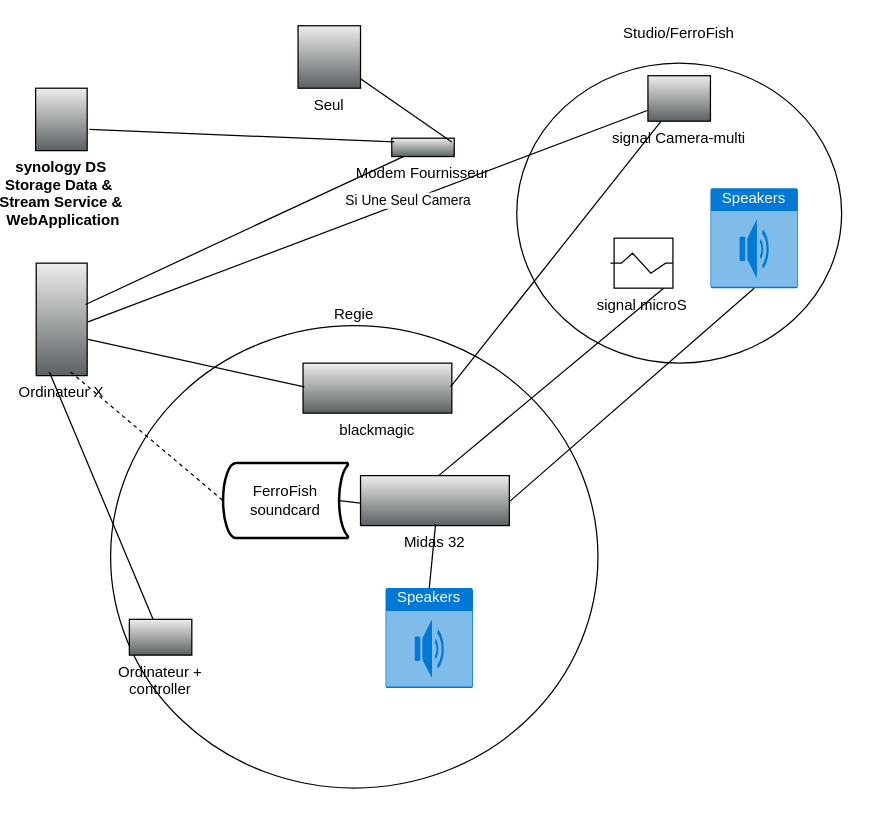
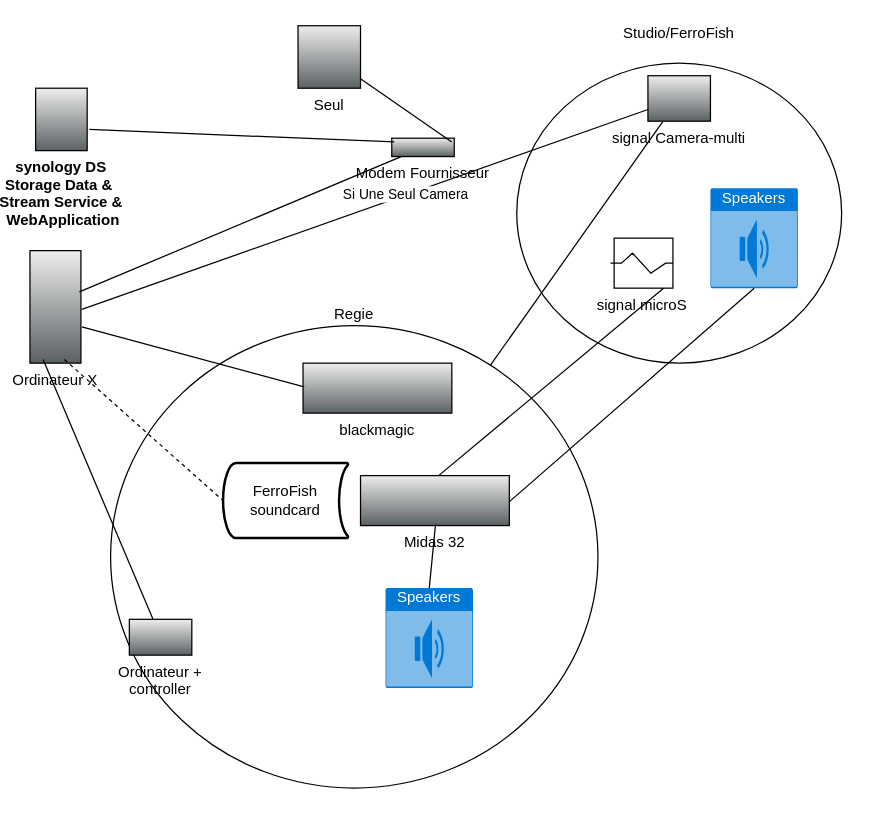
- <mxCell id="14" value="" style="endArrow=none;html=1;rounded=0;entryX=0.991;entryY=0.475;entryDx=0;entryDy=0;entryPerimeter=0;" edge="1" parent="1" source="12" target="11"><mxGeometry relative="1" as="geometry"><mxPoint x="280" y="370" as="sourcePoint" /><mxPoint x="440" y="370" as="targetPoint" /></mxGeometry></mxCell>
+ <mxCell id="14" value="" style="endArrow=none;html=1;rounded=0;" edge="1" parent="1" source="12" target="3"><mxGeometry relative="1" as="geometry"><mxPoint x="280" y="370" as="sourcePoint" /><mxPoint x="440" y="370" as="targetPoint" /></mxGeometry></mxCell>
- <mxCell id="7" value="Ordinateur X" style="shape=mxgraph.networks2.icon;aspect=fixed;fillColor=#EDEDED;strokeColor=#000000;gradientColor=#5B6163;network2IconShadow=1;network2bgFillColor=none;network2Icon=mxgraph.networks2.desktop_pc;network2IconXOffset=-0.003;network2IconYOffset=0.0;network2IconW=0.453;network2IconH=1.0;labelPosition=center;verticalLabelPosition=bottom;align=center;verticalAlign=top;fontColor=light-dark(#000000,#4DFF01);" vertex="1" parent="1"><mxGeometry x="20.47" y="210" width="40.79" height="90" as="geometry" /></mxCell>
+ <mxCell id="7" value="Ordinateur X" style="shape=mxgraph.networks2.icon;aspect=fixed;fillColor=#EDEDED;strokeColor=#000000;gradientColor=#5B6163;network2IconShadow=1;network2bgFillColor=none;network2Icon=mxgraph.networks2.desktop_pc;network2IconXOffset=-0.003;network2IconYOffset=0.0;network2IconW=0.453;network2IconH=1.0;labelPosition=center;verticalLabelPosition=bottom;align=center;verticalAlign=top;fontColor=light-dark(#000000,#4DFF01);" vertex="1" parent="1"><mxGeometry x="15.47" y="200" width="40.79" height="90" as="geometry" /></mxCell>
- <mxCell id="18" value="" style="endArrow=none;html=1;rounded=0;exitX=0;exitY=0.55;exitDx=0;exitDy=0;exitPerimeter=0;entryX=0.93;entryY=0.5;entryDx=0;entryDy=0;entryPerimeter=0;" edge="1" parent="1" source="9" target="16"><mxGeometry relative="1" as="geometry"><mxPoint x="280" y="370" as="sourcePoint" /><mxPoint x="440" y="370" as="targetPoint" /></mxGeometry></mxCell>
